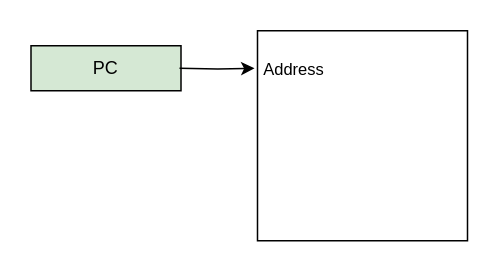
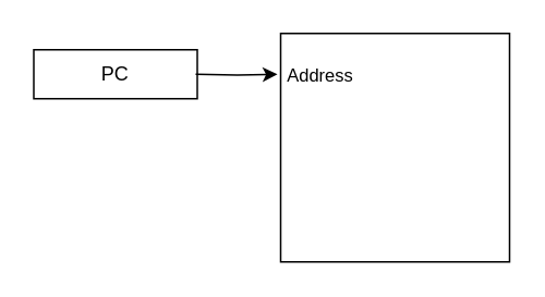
- <mxCell id="2" value="PC" style="rounded=0;whiteSpace=wrap;html=1;fillColor=#d5e8d4;" vertex="1" parent="1"><mxGeometry x="20" y="30" width="100" height="30" as="geometry" /></mxCell>
+ <mxCell id="2" value="PC" style="rounded=0;whiteSpace=wrap;html=1;" vertex="1" parent="1"><mxGeometry x="20" y="30" width="100" height="30" as="geometry" /></mxCell>
